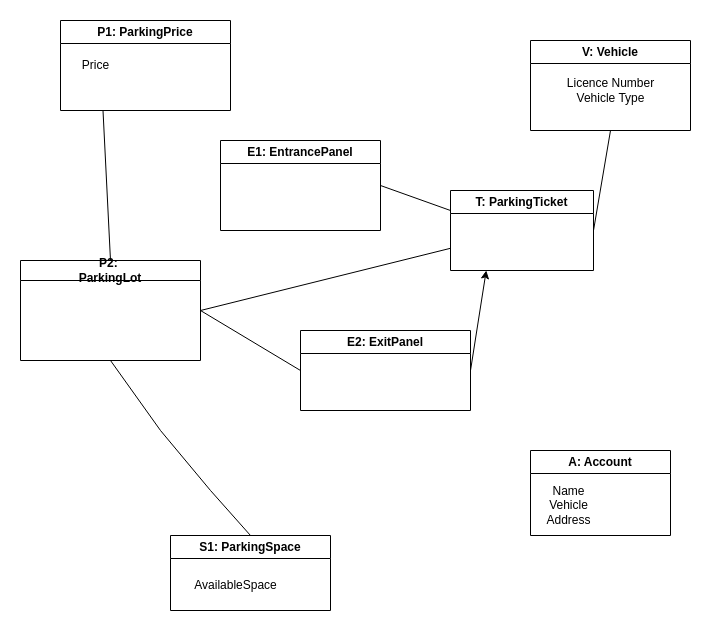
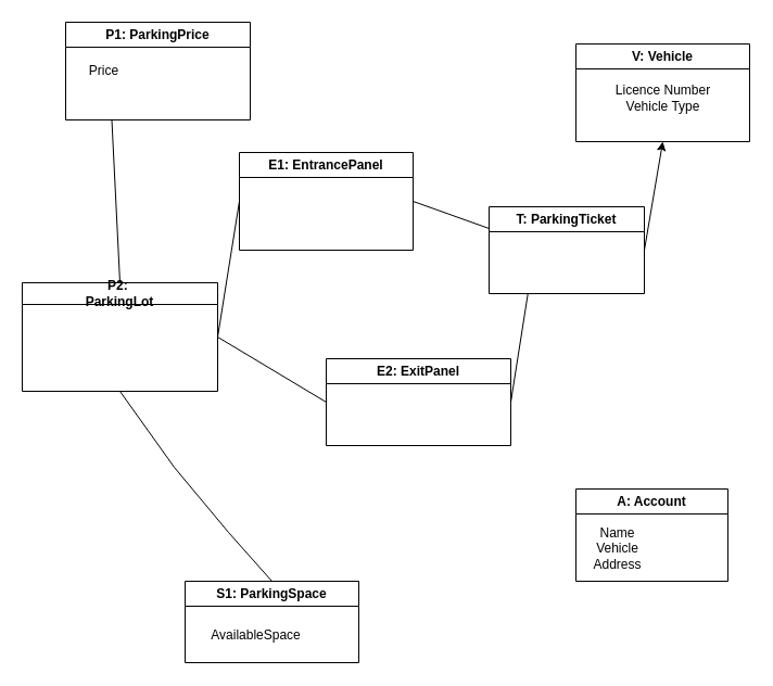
- <mxCell id="19" value="" style="endArrow=none;html=1;rounded=0;entryX=0.5;entryY=1;entryDx=0;entryDy=0;exitX=1;exitY=0.5;exitDx=0;exitDy=0;" parent="1" source="6" target="7" edge="1"><mxGeometry width="50" height="50" relative="1" as="geometry"><mxPoint x="840" y="150" as="sourcePoint" /><mxPoint x="890" y="100" as="targetPoint" /></mxGeometry></mxCell>
+ <mxCell id="19" value="" style="endArrow=classic;html=1;rounded=0;entryX=0.5;entryY=1;entryDx=0;entryDy=0;exitX=1;exitY=0.5;exitDx=0;exitDy=0;" parent="1" source="6" target="7" edge="1"><mxGeometry width="50" height="50" relative="1" as="geometry"><mxPoint x="840" y="150" as="sourcePoint" /><mxPoint x="890" y="100" as="targetPoint" /></mxGeometry></mxCell>
- <mxCell id="16" value="" style="endArrow=none;html=1;rounded=0;exitX=1;exitY=0.5;exitDx=0;exitDy=0;" parent="1" source="4" target="6" edge="1"><mxGeometry width="50" height="50" relative="1" as="geometry"><mxPoint x="230" y="260" as="sourcePoint" /><mxPoint x="364" y="395" as="targetPoint" /></mxGeometry></mxCell>
+ <mxCell id="16" value="" style="endArrow=none;html=1;rounded=0;exitX=1;exitY=0.5;exitDx=0;exitDy=0;entryX=0;entryY=0.5;entryDx=0;entryDy=0;" parent="1" source="4" target="5" edge="1"><mxGeometry width="50" height="50" relative="1" as="geometry"><mxPoint x="230" y="260" as="sourcePoint" /><mxPoint x="364" y="395" as="targetPoint" /></mxGeometry></mxCell>
- <mxCell id="17" value="" style="endArrow=classic;html=1;rounded=0;exitX=1;exitY=0.5;exitDx=0;exitDy=0;entryX=0.25;entryY=1;entryDx=0;entryDy=0;" parent="1" source="9" target="6" edge="1"><mxGeometry width="50" height="50" relative="1" as="geometry"><mxPoint x="420" y="310" as="sourcePoint" /><mxPoint x="554" y="445" as="targetPoint" /></mxGeometry></mxCell>
+ <mxCell id="17" value="" style="endArrow=none;html=1;rounded=0;exitX=1;exitY=0.5;exitDx=0;exitDy=0;entryX=0.25;entryY=1;entryDx=0;entryDy=0;" parent="1" source="9" target="6" edge="1"><mxGeometry width="50" height="50" relative="1" as="geometry"><mxPoint x="420" y="310" as="sourcePoint" /><mxPoint x="554" y="445" as="targetPoint" /></mxGeometry></mxCell>
